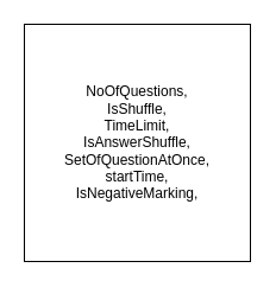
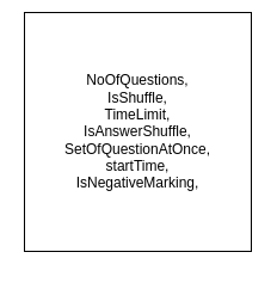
- <mxCell id="2" value="NoOfQuestions,&lt;br&gt;IsShuffle,&lt;br&gt;TimeLimit,&lt;br&gt;IsAnswerShuffle,&lt;br&gt;SetOfQuestionAtOnce,&lt;br&gt;startTime,&lt;br&gt;IsNegativeMarking,&lt;br&gt;" style="rounded=0;whiteSpace=wrap;html=1;" vertex="1" parent="1"><mxGeometry x="20" y="20" width="190" height="200" as="geometry" /></mxCell>
+ <mxCell id="2" value="NoOfQuestions,&lt;br&gt;IsShuffle,&lt;br&gt;TimeLimit,&lt;br&gt;IsAnswerShuffle,&lt;br&gt;SetOfQuestionAtOnce,&lt;br&gt;startTime,&lt;br&gt;IsNegativeMarking,&lt;br&gt;" style="rounded=0;whiteSpace=wrap;html=1;" vertex="1" parent="1"><mxGeometry x="20" y="10" width="190" height="200" as="geometry" /></mxCell>
